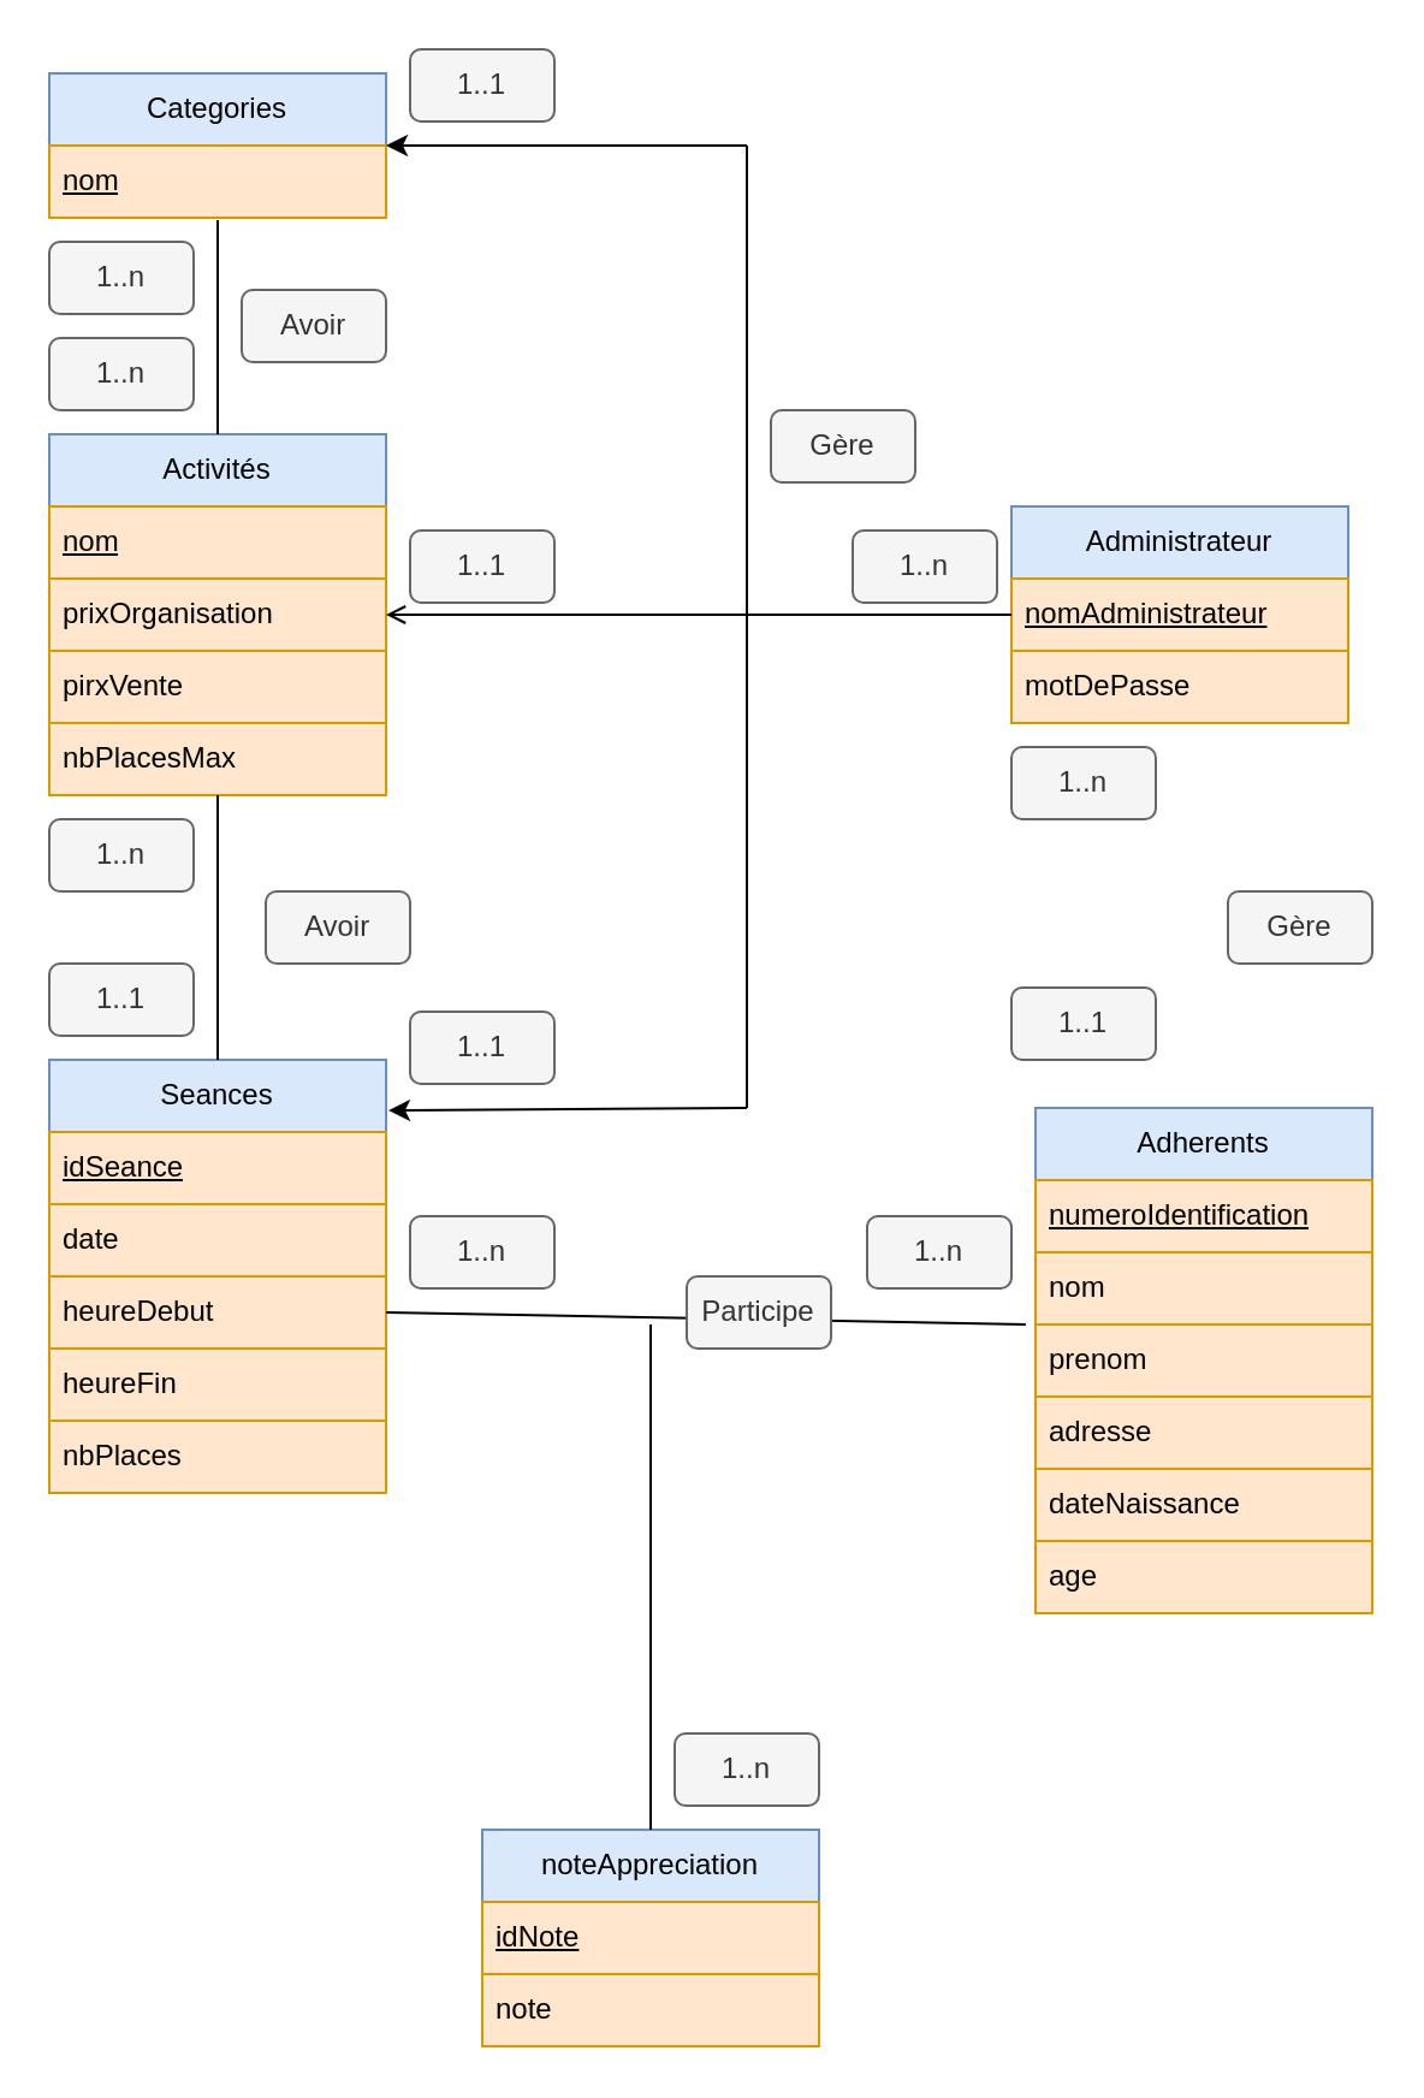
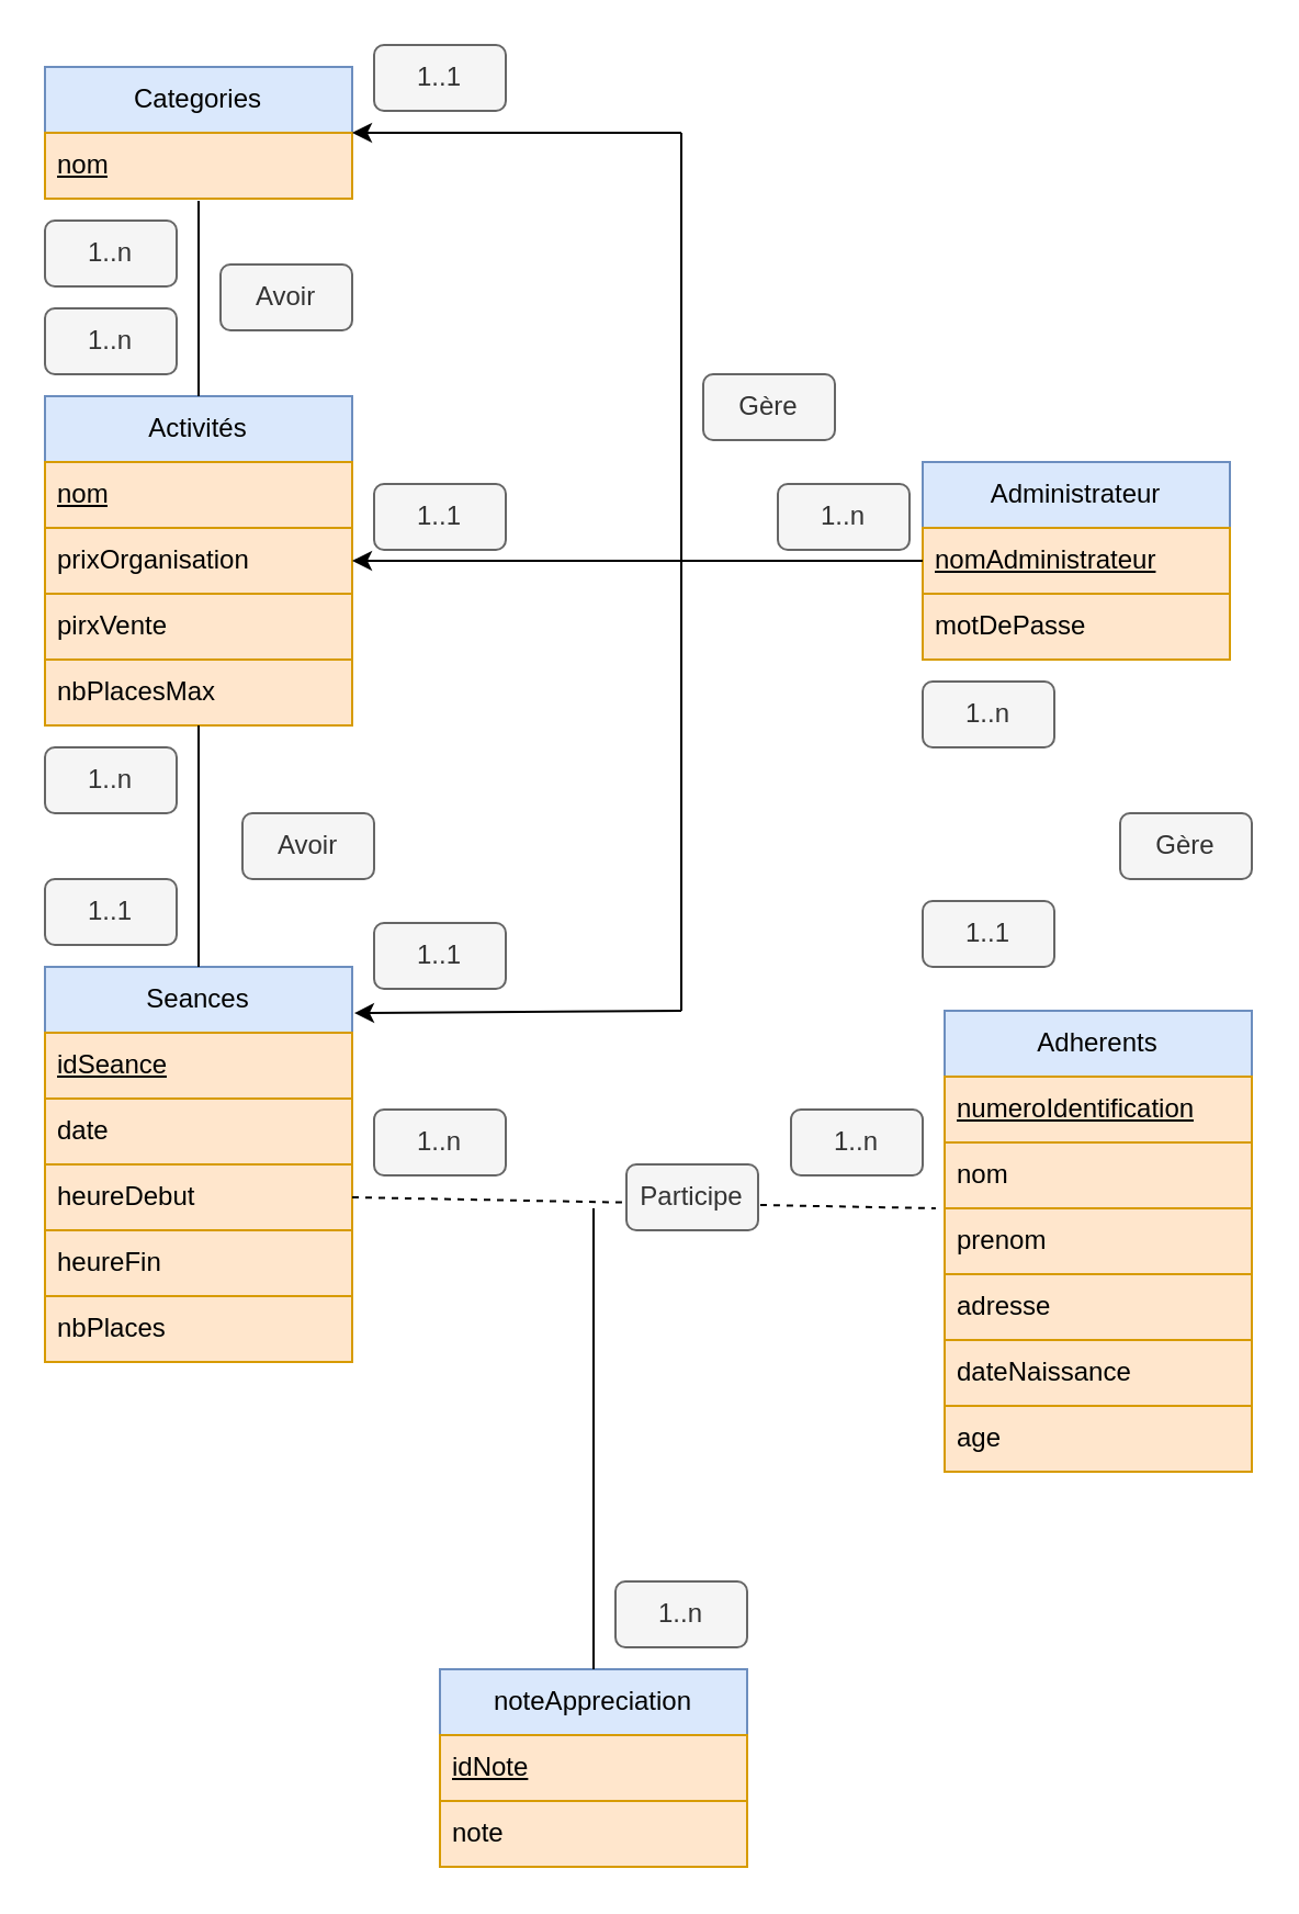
- <mxCell id="52" value="" style="endArrow=open;html=1;rounded=0;entryX=1;entryY=0.5;entryDx=0;entryDy=0;exitX=0;exitY=0.5;exitDx=0;exitDy=0;" edge="1" parent="1" source="10" target="14"><mxGeometry width="50" height="50" relative="1" as="geometry"><mxPoint x="360" y="400" as="sourcePoint" /><mxPoint x="410" y="350" as="targetPoint" /></mxGeometry></mxCell>
+ <mxCell id="52" value="" style="endArrow=classic;html=1;rounded=0;entryX=1;entryY=0.5;entryDx=0;entryDy=0;exitX=0;exitY=0.5;exitDx=0;exitDy=0;" edge="1" parent="1" source="10" target="14"><mxGeometry width="50" height="50" relative="1" as="geometry"><mxPoint x="360" y="400" as="sourcePoint" /><mxPoint x="410" y="350" as="targetPoint" /></mxGeometry></mxCell>
- <mxCell id="32" value="" style="endArrow=none;html=1;rounded=0;exitX=1;exitY=0.5;exitDx=0;exitDy=0;entryX=-0.029;entryY=0;entryDx=0;entryDy=0;entryPerimeter=0;" edge="1" parent="1" source="20" target="5"><mxGeometry width="50" height="50" relative="1" as="geometry"><mxPoint x="230" y="580" as="sourcePoint" /><mxPoint x="280" y="530" as="targetPoint" /></mxGeometry></mxCell>
+ <mxCell id="32" value="" style="endArrow=none;html=1;rounded=0;exitX=1;exitY=0.5;exitDx=0;exitDy=0;entryX=-0.029;entryY=0;entryDx=0;entryDy=0;entryPerimeter=0;dashed=1;" edge="1" parent="1" source="20" target="5"><mxGeometry width="50" height="50" relative="1" as="geometry"><mxPoint x="230" y="580" as="sourcePoint" /><mxPoint x="280" y="530" as="targetPoint" /></mxGeometry></mxCell>
